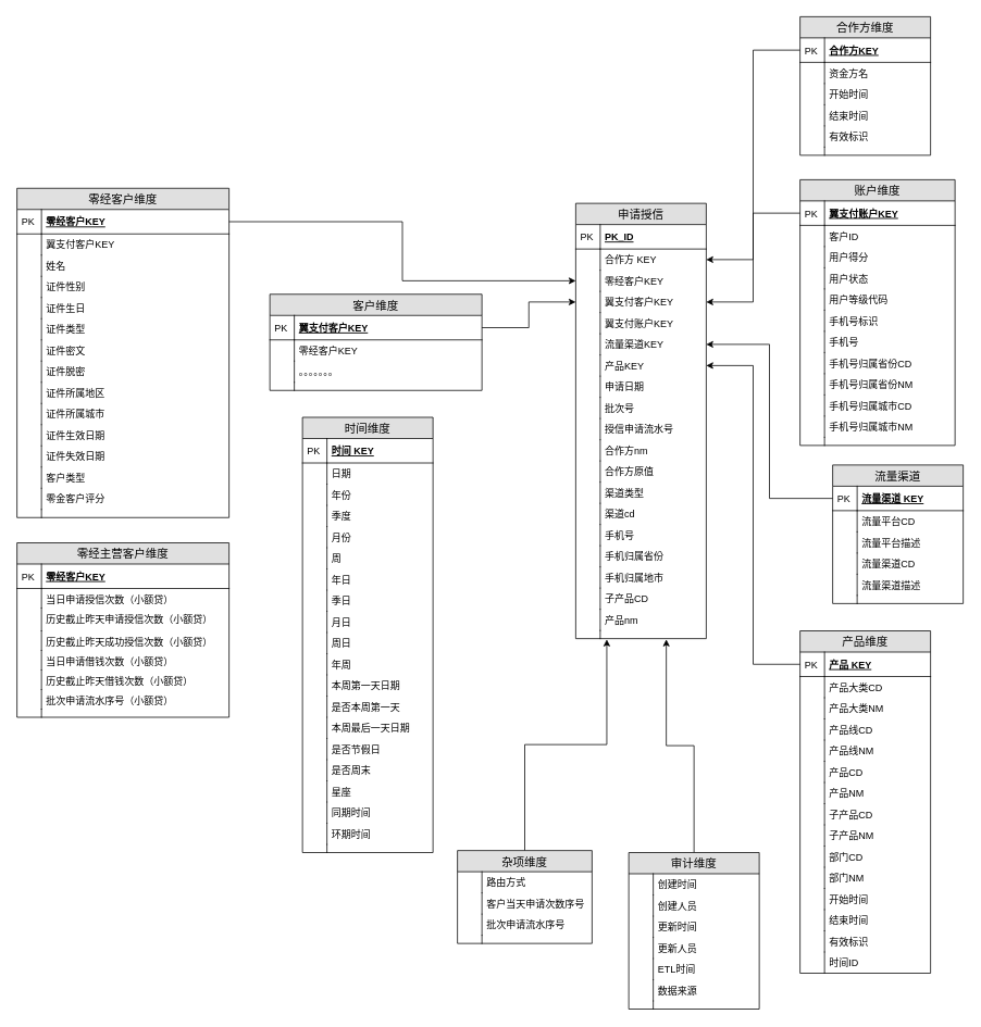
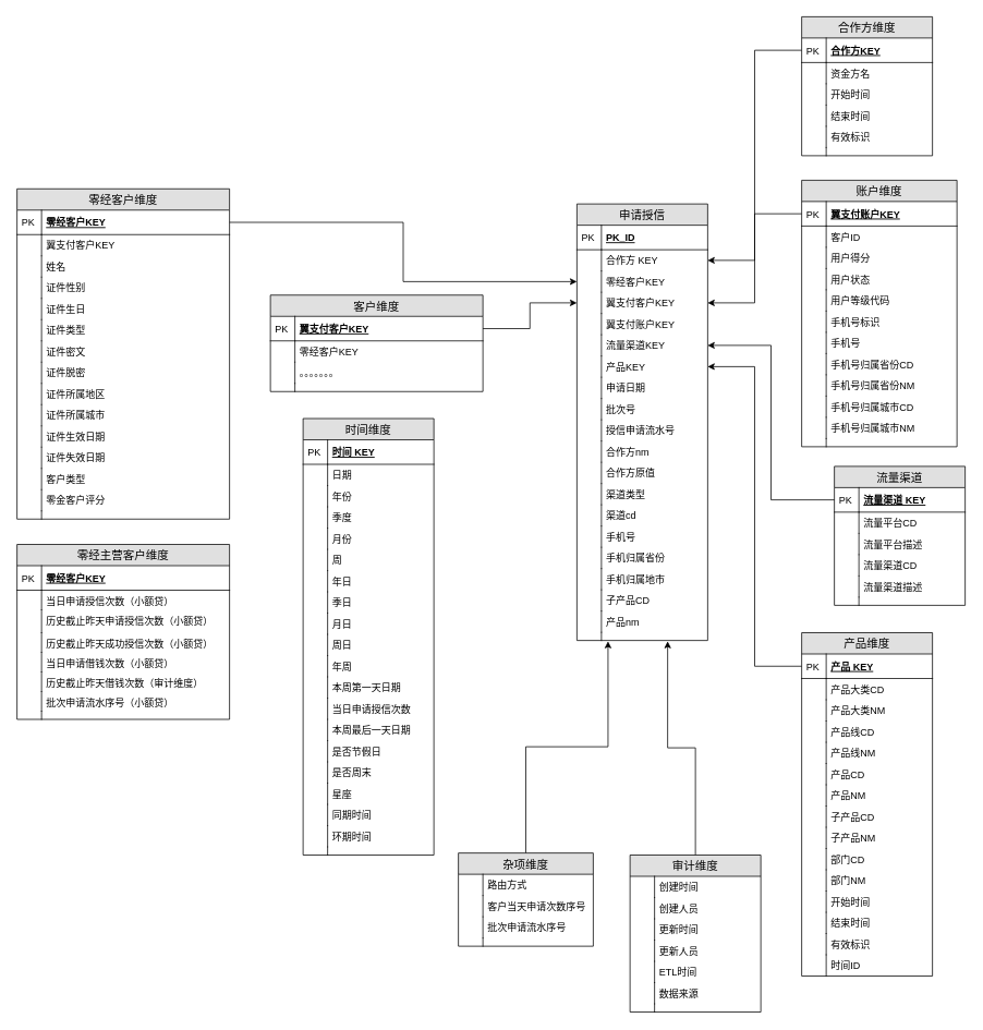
- <mxCell id="177" value="历史截止昨天借钱次数（小额贷）" style="shape=partialRectangle;top=0;left=0;right=0;bottom=0;align=left;verticalAlign=top;fillColor=none;spacingLeft=34;spacingRight=4;overflow=hidden;rotatable=0;points=[[0,0.5],[1,0.5]];portConstraint=eastwest;dropTarget=0;fontSize=12;" parent="166" vertex="1"><mxGeometry y="156" width="260" height="24" as="geometry" /></mxCell>
+ <mxCell id="177" value="历史截止昨天借钱次数（审计维度）" style="shape=partialRectangle;top=0;left=0;right=0;bottom=0;align=left;verticalAlign=top;fillColor=none;spacingLeft=34;spacingRight=4;overflow=hidden;rotatable=0;points=[[0,0.5],[1,0.5]];portConstraint=eastwest;dropTarget=0;fontSize=12;" parent="166" vertex="1"><mxGeometry y="156" width="260" height="24" as="geometry" /></mxCell>
- <mxCell id="99" value="是否本周第一天" style="shape=partialRectangle;top=0;left=0;right=0;bottom=0;align=left;verticalAlign=top;fillColor=none;spacingLeft=34;spacingRight=4;overflow=hidden;rotatable=0;points=[[0,0.5],[1,0.5]];portConstraint=eastwest;dropTarget=0;fontSize=12;" parent="74" vertex="1"><mxGeometry y="342" width="160" height="26" as="geometry" /></mxCell>
+ <mxCell id="99" value="当日申请授信次数" style="shape=partialRectangle;top=0;left=0;right=0;bottom=0;align=left;verticalAlign=top;fillColor=none;spacingLeft=34;spacingRight=4;overflow=hidden;rotatable=0;points=[[0,0.5],[1,0.5]];portConstraint=eastwest;dropTarget=0;fontSize=12;" parent="74" vertex="1"><mxGeometry y="342" width="160" height="26" as="geometry" /></mxCell>
